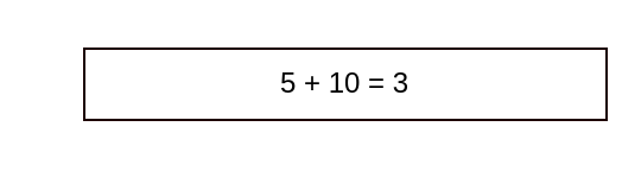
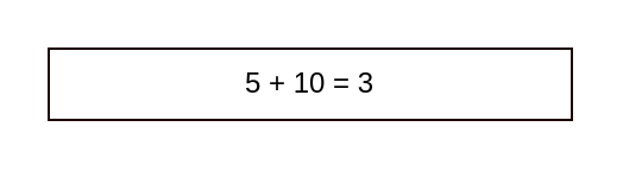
- <mxCell id="2" value="5 + 10 = 3" style="text;strokeColor=#1D0101;align=center;fillColor=none;html=1;verticalAlign=middle;whiteSpace=wrap;rounded=0;" parent="1" vertex="1"><mxGeometry x="35" y="20" width="220" height="30" as="geometry" /></mxCell>
+ <mxCell id="2" value="5 + 10 = 3" style="text;strokeColor=#1D0101;align=center;fillColor=none;html=1;verticalAlign=middle;whiteSpace=wrap;rounded=0;" parent="1" vertex="1"><mxGeometry x="20" y="20" width="220" height="30" as="geometry" /></mxCell>
